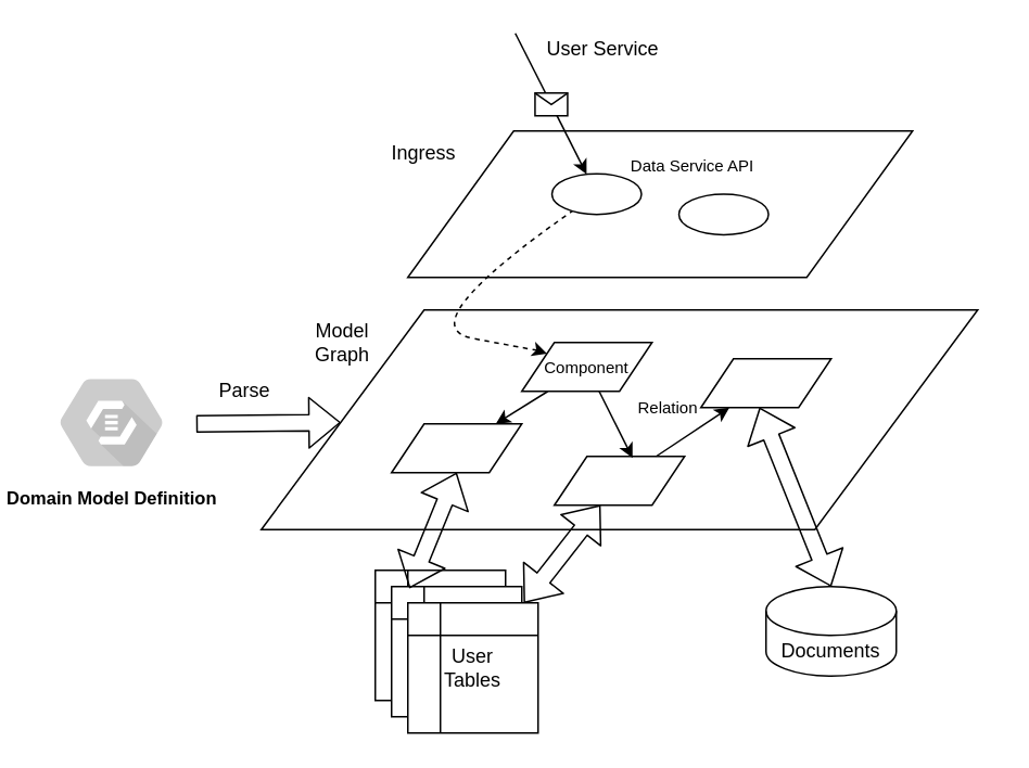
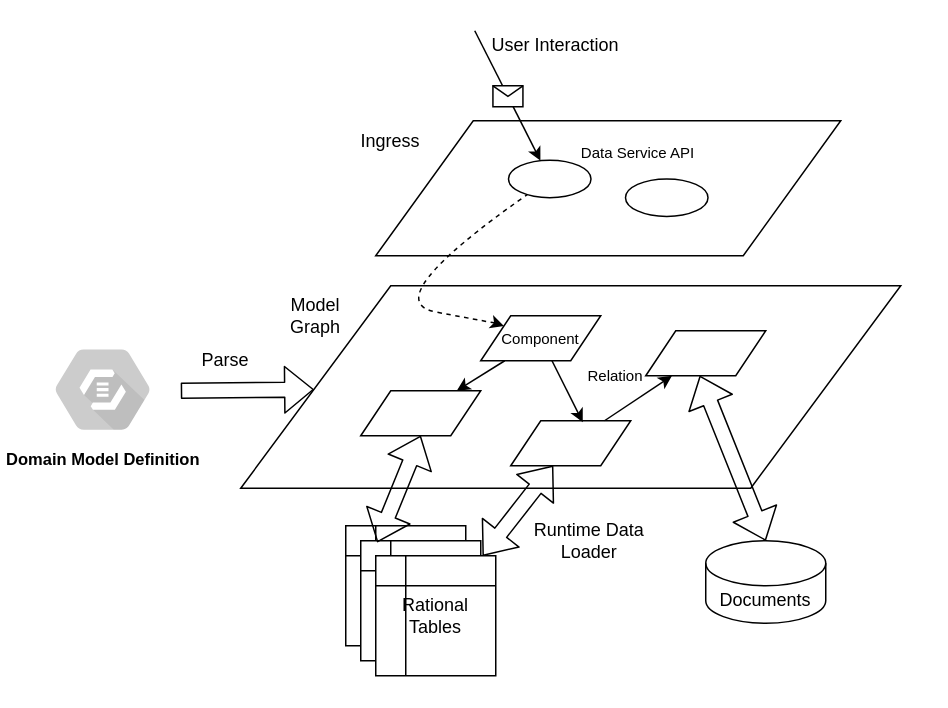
- <mxCell id="27" value="User Service" style="text;html=1;strokeColor=none;fillColor=none;align=center;verticalAlign=middle;whiteSpace=wrap;rounded=0;shadow=0;glass=0;sketch=0;" parent="1" vertex="1"><mxGeometry x="320" y="20" width="100" height="20" as="geometry" /></mxCell>
+ <mxCell id="27" value="User Interaction" style="text;html=1;strokeColor=none;fillColor=none;align=center;verticalAlign=middle;whiteSpace=wrap;rounded=0;shadow=0;glass=0;sketch=0;" parent="1" vertex="1"><mxGeometry x="320" y="20" width="100" height="20" as="geometry" /></mxCell>
+ <mxCell id="31" value="Runtime Data Loader" style="text;html=1;strokeColor=none;fillColor=none;align=center;verticalAlign=middle;whiteSpace=wrap;rounded=0;shadow=0;glass=0;sketch=0;" parent="1" vertex="1"><mxGeometry x="353.5" y="350" width="76.5" height="20" as="geometry" /></mxCell>
- <mxCell id="17" value="User&lt;br&gt;Tables" style="shape=internalStorage;whiteSpace=wrap;html=1;backgroundOutline=1;" parent="1" vertex="1"><mxGeometry x="250" y="370" width="80" height="80" as="geometry" /></mxCell>
+ <mxCell id="17" value="Rational&lt;br&gt;Tables" style="shape=internalStorage;whiteSpace=wrap;html=1;backgroundOutline=1;" parent="1" vertex="1"><mxGeometry x="250" y="370" width="80" height="80" as="geometry" /></mxCell>
